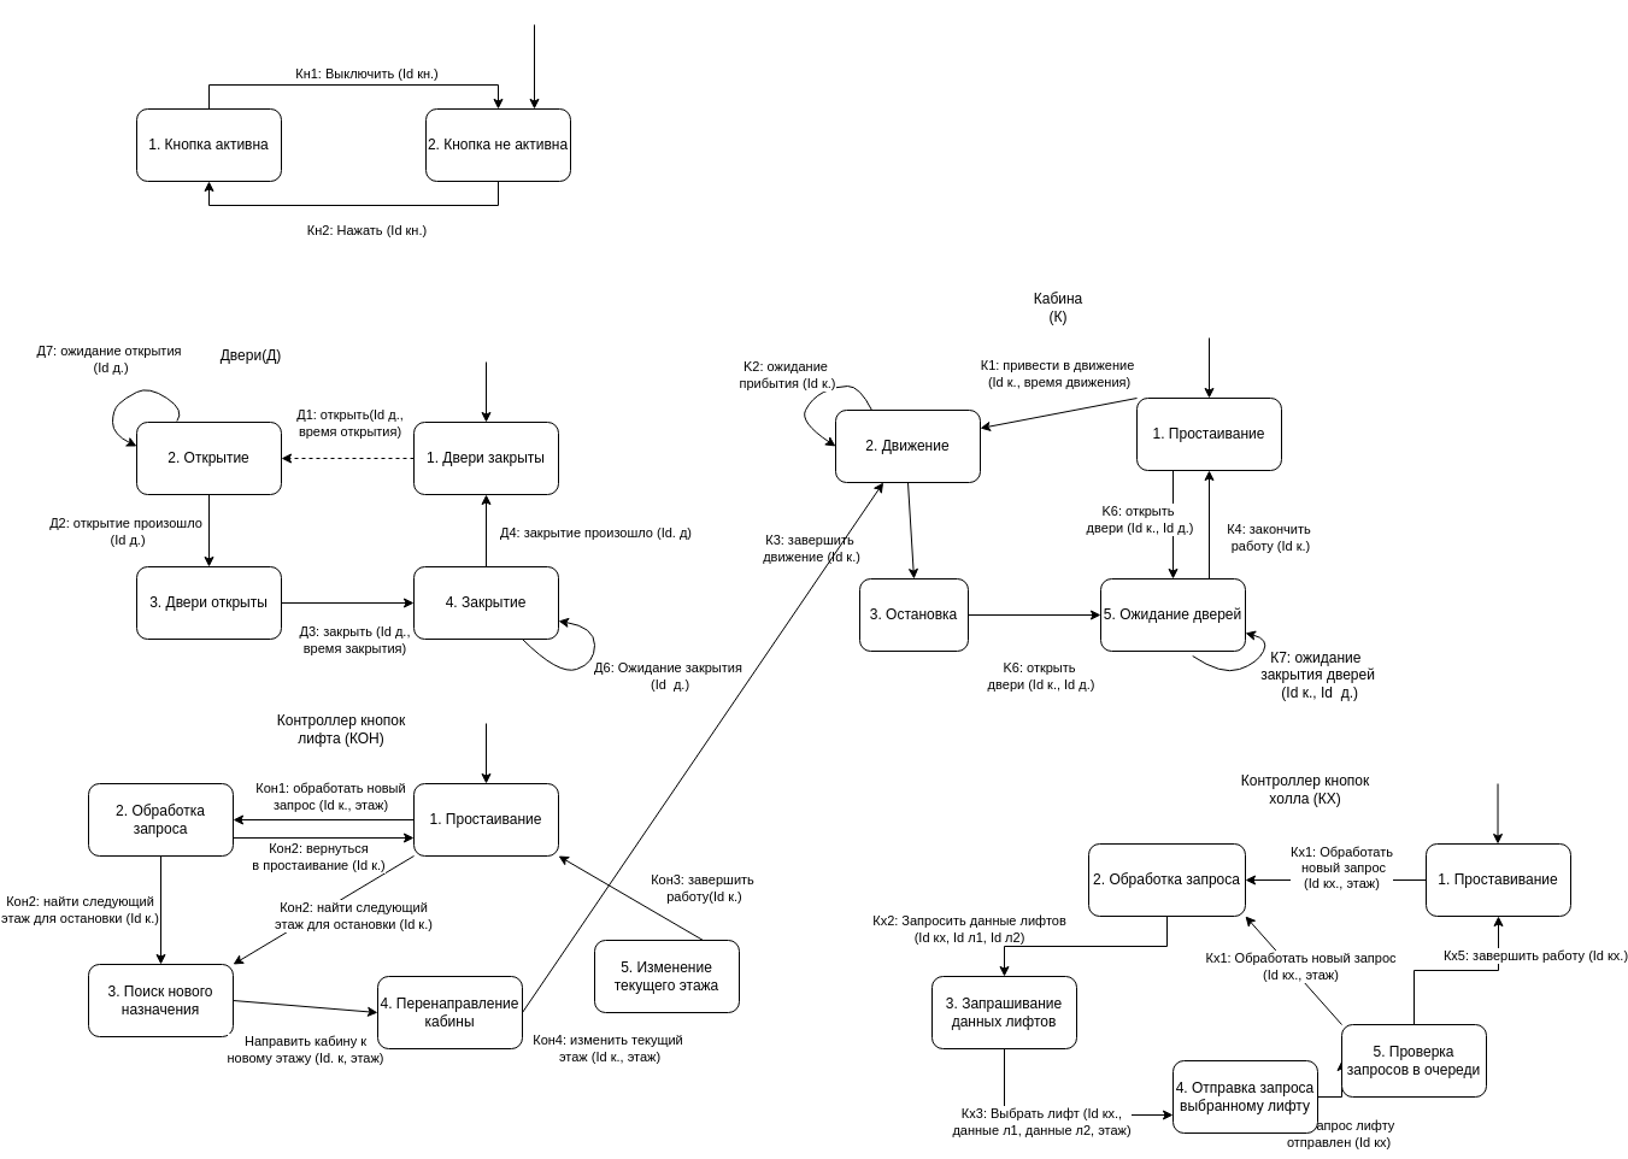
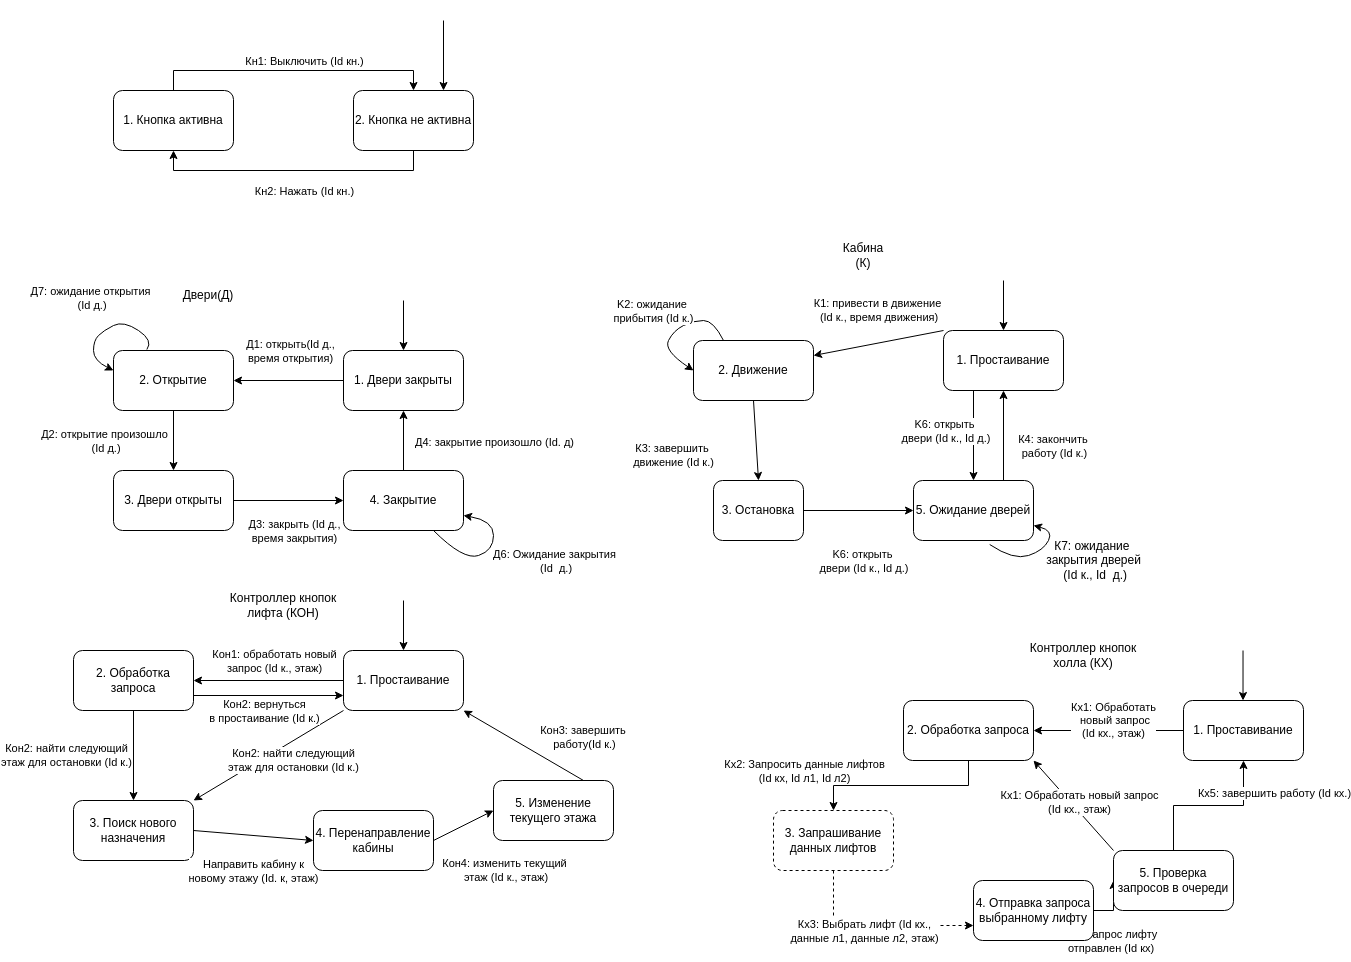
- <mxCell id="16" value="&lt;div&gt;Кабина&lt;/div&gt;(К)" style="text;html=1;align=center;verticalAlign=middle;whiteSpace=wrap;rounded=0;" parent="1" vertex="1"><mxGeometry x="795" y="240" width="60" height="30" as="geometry" /></mxCell>
+ <mxCell id="16" value="&lt;div&gt;Кабина&lt;/div&gt;(К)" style="text;html=1;align=center;verticalAlign=middle;whiteSpace=wrap;rounded=0;" parent="1" vertex="1"><mxGeometry x="780" y="240" width="60" height="30" as="geometry" /></mxCell>
- <mxCell id="7" value="" style="endArrow=classic;html=1;rounded=0;exitX=0;exitY=0.5;exitDx=0;exitDy=0;entryX=1;entryY=0.5;entryDx=0;entryDy=0;dashed=1;" parent="1" source="2" target="6" edge="1"><mxGeometry width="50" height="50" relative="1" as="geometry"><mxPoint x="190" y="310" as="sourcePoint" /><mxPoint x="240" y="260" as="targetPoint" /></mxGeometry></mxCell>
+ <mxCell id="7" value="" style="endArrow=classic;html=1;rounded=0;exitX=0;exitY=0.5;exitDx=0;exitDy=0;entryX=1;entryY=0.5;entryDx=0;entryDy=0;" parent="1" source="2" target="6" edge="1"><mxGeometry width="50" height="50" relative="1" as="geometry"><mxPoint x="190" y="310" as="sourcePoint" /><mxPoint x="240" y="260" as="targetPoint" /></mxGeometry></mxCell>
- <mxCell id="57" value="" style="endArrow=classic;html=1;rounded=0;exitX=1;exitY=0.5;exitDx=0;exitDy=0;" parent="1" source="54" target="22" edge="1"><mxGeometry width="50" height="50" relative="1" as="geometry"><mxPoint x="350" y="870" as="sourcePoint" /><mxPoint x="400" y="820" as="targetPoint" /></mxGeometry></mxCell>
+ <mxCell id="57" value="" style="endArrow=classic;html=1;rounded=0;entryX=0;entryY=0.5;entryDx=0;entryDy=0;exitX=1;exitY=0.5;exitDx=0;exitDy=0;" parent="1" source="54" target="44" edge="1"><mxGeometry width="50" height="50" relative="1" as="geometry"><mxPoint x="350" y="870" as="sourcePoint" /><mxPoint x="400" y="820" as="targetPoint" /></mxGeometry></mxCell>
- <mxCell id="66" value="3. Запрашивание данных лифтов" style="rounded=1;whiteSpace=wrap;html=1;" parent="1" vertex="1"><mxGeometry x="720" y="810" width="120" height="60" as="geometry" /></mxCell>
+ <mxCell id="66" value="3. Запрашивание данных лифтов" style="rounded=1;whiteSpace=wrap;html=1;dashed=1;" parent="1" vertex="1"><mxGeometry x="720" y="810" width="120" height="60" as="geometry" /></mxCell>
- <mxCell id="64" style="edgeStyle=orthogonalEdgeStyle;rounded=0;orthogonalLoop=1;jettySize=auto;html=1;exitX=0.5;exitY=1;exitDx=0;exitDy=0;entryX=0;entryY=0.75;entryDx=0;entryDy=0;" parent="1" source="66" target="69" edge="1"><mxGeometry relative="1" as="geometry"><Array as="points"><mxPoint x="780" y="925" /></Array></mxGeometry></mxCell>
+ <mxCell id="64" style="edgeStyle=orthogonalEdgeStyle;rounded=0;orthogonalLoop=1;jettySize=auto;html=1;exitX=0.5;exitY=1;exitDx=0;exitDy=0;entryX=0;entryY=0.75;entryDx=0;entryDy=0;dashed=1;" parent="1" source="66" target="69" edge="1"><mxGeometry relative="1" as="geometry"><Array as="points"><mxPoint x="780" y="925" /></Array></mxGeometry></mxCell>
